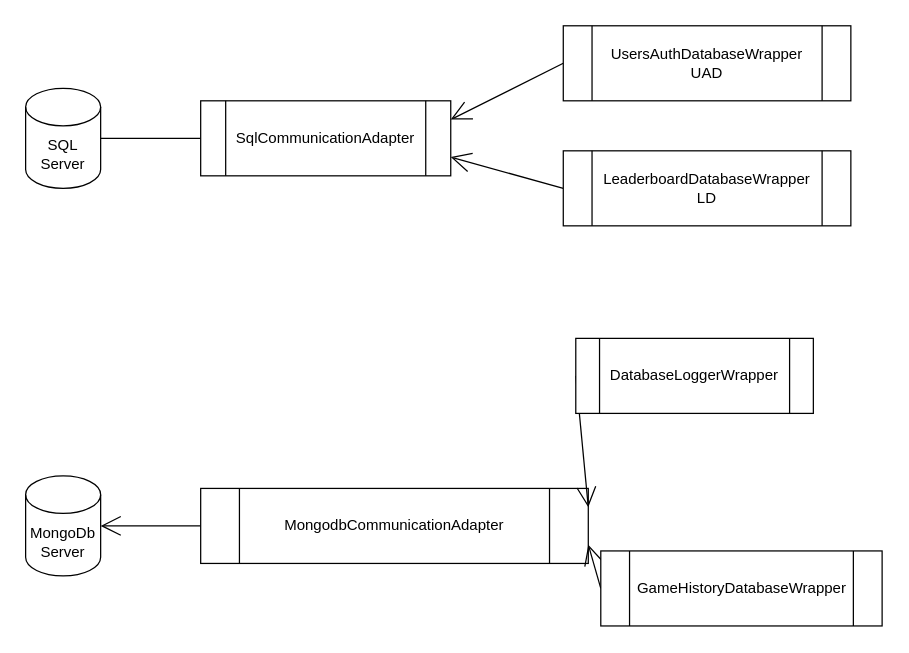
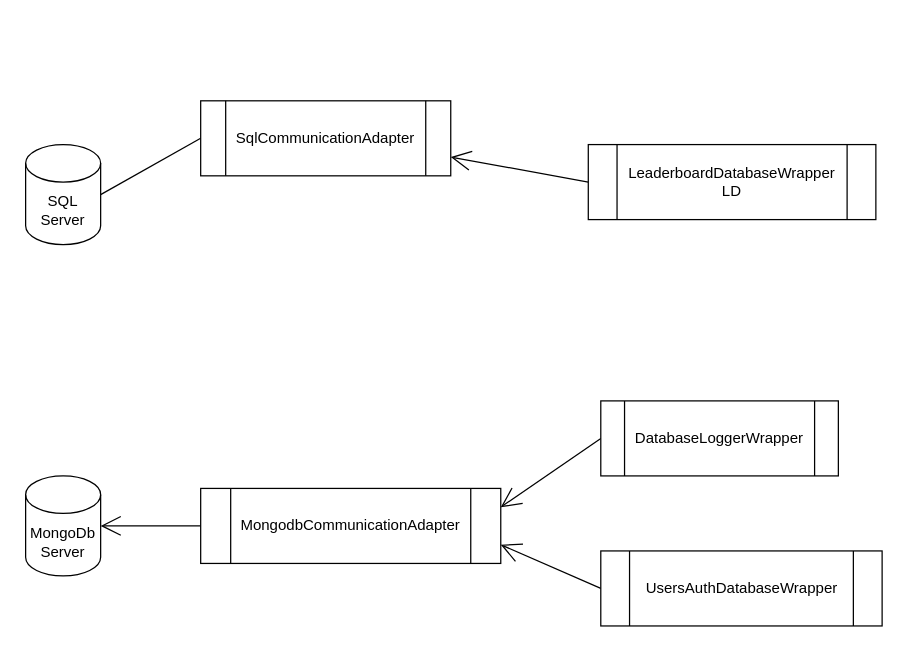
- <mxCell id="6" value="UsersAuthDatabaseWrapper&lt;br&gt;UAD" style="shape=process;whiteSpace=wrap;html=1;backgroundOutline=1;hachureGap=4;pointerEvents=0;" vertex="1" parent="1"><mxGeometry x="450" y="20" width="230" height="60" as="geometry" /></mxCell>
- <mxCell id="5" style="edgeStyle=none;curved=1;rounded=0;orthogonalLoop=1;jettySize=auto;html=1;exitX=0;exitY=0.5;exitDx=0;exitDy=0;entryX=1;entryY=0.25;entryDx=0;entryDy=0;endArrow=open;startSize=14;endSize=14;sourcePerimeterSpacing=8;targetPerimeterSpacing=8;" edge="1" parent="1" source="6" target="3"><mxGeometry relative="1" as="geometry" /></mxCell>
- <mxCell id="4" value="SQL&lt;br&gt;Server" style="shape=cylinder3;whiteSpace=wrap;html=1;boundedLbl=1;backgroundOutline=1;size=15;hachureGap=4;pointerEvents=0;" vertex="1" parent="1"><mxGeometry x="20" y="70" width="60" height="80" as="geometry" /></mxCell>
+ <mxCell id="4" value="SQL&lt;br&gt;Server" style="shape=cylinder3;whiteSpace=wrap;html=1;boundedLbl=1;backgroundOutline=1;size=15;hachureGap=4;pointerEvents=0;" vertex="1" parent="1"><mxGeometry x="20" y="115" width="60" height="80" as="geometry" /></mxCell>
- <mxCell id="8" value="LeaderboardDatabaseWrapper&lt;br&gt;LD" style="shape=process;whiteSpace=wrap;html=1;backgroundOutline=1;hachureGap=4;pointerEvents=0;" vertex="1" parent="1"><mxGeometry x="450" y="120" width="230" height="60" as="geometry" /></mxCell>
+ <mxCell id="8" value="LeaderboardDatabaseWrapper&lt;br&gt;LD" style="shape=process;whiteSpace=wrap;html=1;backgroundOutline=1;hachureGap=4;pointerEvents=0;" vertex="1" parent="1"><mxGeometry x="470" y="115" width="230" height="60" as="geometry" /></mxCell>
- <mxCell id="13" value="DatabaseLoggerWrapper" style="shape=process;whiteSpace=wrap;html=1;backgroundOutline=1;hachureGap=4;pointerEvents=0;" vertex="1" parent="1"><mxGeometry x="460" y="270" width="190" height="60" as="geometry" /></mxCell>
+ <mxCell id="13" value="DatabaseLoggerWrapper" style="shape=process;whiteSpace=wrap;html=1;backgroundOutline=1;hachureGap=4;pointerEvents=0;" vertex="1" parent="1"><mxGeometry x="480" y="320" width="190" height="60" as="geometry" /></mxCell>
- <mxCell id="11" value="MongodbCommunicationAdapter" style="shape=process;whiteSpace=wrap;html=1;backgroundOutline=1;hachureGap=4;pointerEvents=0;" vertex="1" parent="1"><mxGeometry x="160" y="390" width="310" height="60" as="geometry" /></mxCell>
+ <mxCell id="11" value="MongodbCommunicationAdapter" style="shape=process;whiteSpace=wrap;html=1;backgroundOutline=1;hachureGap=4;pointerEvents=0;" vertex="1" parent="1"><mxGeometry x="160" y="390" width="240" height="60" as="geometry" /></mxCell>
- <mxCell id="15" value="GameHistoryDatabaseWrapper" style="shape=process;whiteSpace=wrap;html=1;backgroundOutline=1;hachureGap=4;pointerEvents=0;" vertex="1" parent="1"><mxGeometry x="480" y="440" width="225" height="60" as="geometry" /></mxCell>
+ <mxCell id="15" value="UsersAuthDatabaseWrapper" style="shape=process;whiteSpace=wrap;html=1;backgroundOutline=1;hachureGap=4;pointerEvents=0;" vertex="1" parent="1"><mxGeometry x="480" y="440" width="225" height="60" as="geometry" /></mxCell>
